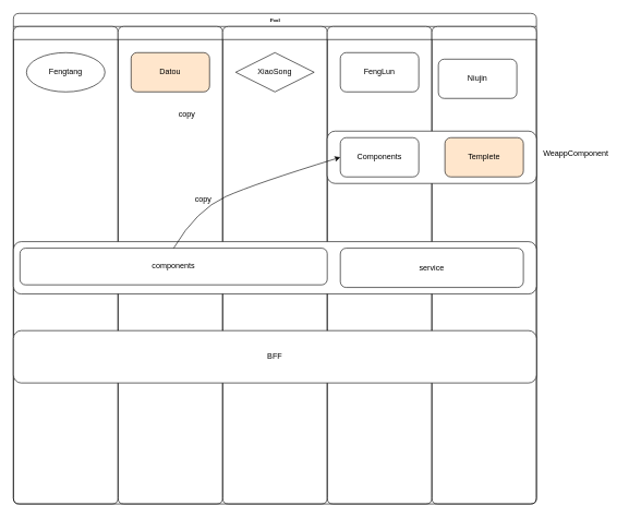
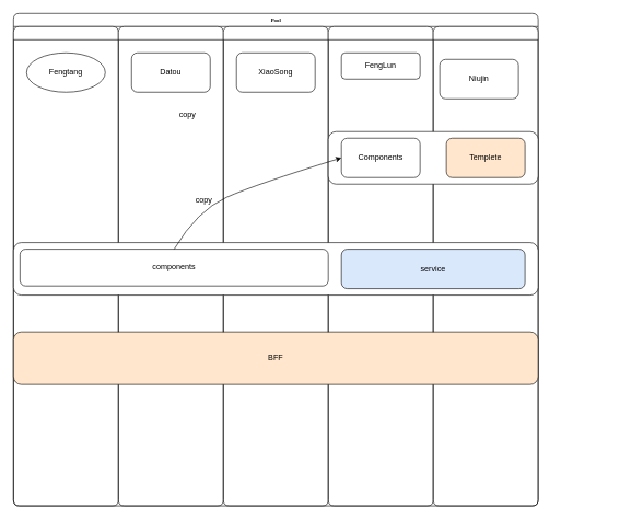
- <mxCell id="6" value="Datou" style="rounded=1;whiteSpace=wrap;html=1;fillColor=#ffe6cc;" parent="5" vertex="1"><mxGeometry x="20" y="40" width="120" height="60" as="geometry" /></mxCell>
+ <mxCell id="6" value="Datou" style="rounded=1;whiteSpace=wrap;html=1;" parent="5" vertex="1"><mxGeometry x="20" y="40" width="120" height="60" as="geometry" /></mxCell>
- <mxCell id="10" value="XiaoSong" style="rhombus;whiteSpace=wrap;html=1;" parent="9" vertex="1"><mxGeometry x="20" y="40" width="120" height="60" as="geometry" /></mxCell>
+ <mxCell id="10" value="XiaoSong" style="rounded=1;whiteSpace=wrap;html=1;" parent="9" vertex="1"><mxGeometry x="20" y="40" width="120" height="60" as="geometry" /></mxCell>
- <mxCell id="12" value="FengLun" style="rounded=1;whiteSpace=wrap;html=1;" parent="11" vertex="1"><mxGeometry x="20" y="40" width="120" height="60" as="geometry" /></mxCell>
+ <mxCell id="12" value="FengLun" style="rounded=1;whiteSpace=wrap;html=1;" parent="11" vertex="1"><mxGeometry x="20" y="40" width="120" height="40" as="geometry" /></mxCell>
- <mxCell id="21" value="WeappComponent" style="text;html=1;align=center;verticalAlign=middle;resizable=0;points=[];autosize=1;strokeColor=none;fillColor=none;rounded=1;" parent="1" vertex="1"><mxGeometry x="820" y="220" width="120" height="30" as="geometry" /></mxCell>
- <mxCell id="20" value="service" style="rounded=1;whiteSpace=wrap;html=1;" parent="1" vertex="1"><mxGeometry x="520" y="379" width="280" height="60" as="geometry" /></mxCell>
+ <mxCell id="20" value="service" style="rounded=1;whiteSpace=wrap;html=1;fillColor=#dae8fc;" parent="1" vertex="1"><mxGeometry x="520" y="379" width="280" height="60" as="geometry" /></mxCell>
- <mxCell id="23" value="BFF" style="rounded=1;whiteSpace=wrap;html=1;" parent="1" vertex="1"><mxGeometry x="20" y="505" width="800" height="80" as="geometry" /></mxCell>
+ <mxCell id="23" value="BFF" style="rounded=1;whiteSpace=wrap;html=1;fillColor=#ffe6cc;" parent="1" vertex="1"><mxGeometry x="20" y="505" width="800" height="80" as="geometry" /></mxCell>
